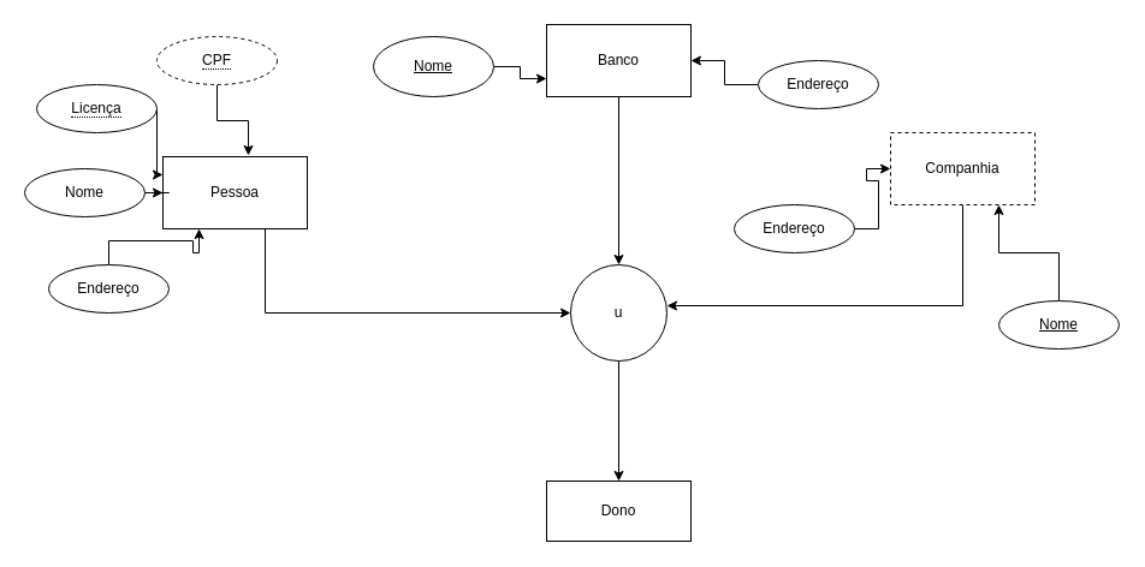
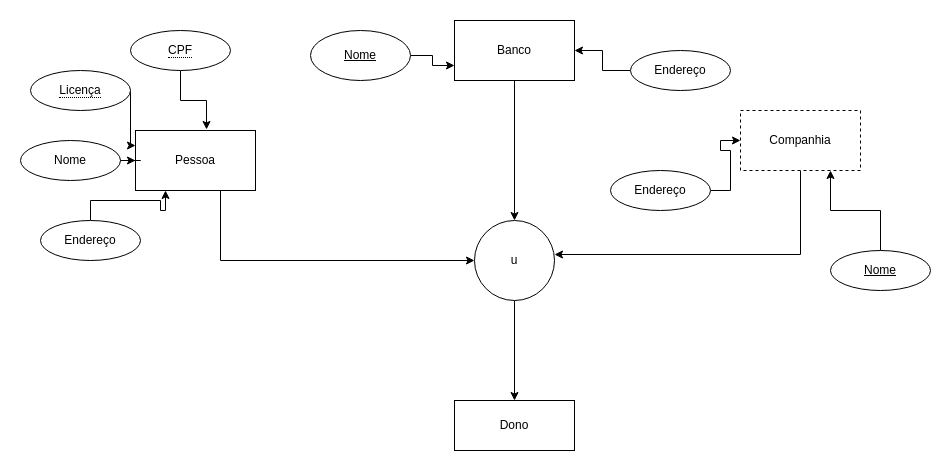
- <mxCell id="14" value="&lt;span style=&quot;border-bottom: 1px dotted&quot;&gt;CPF&lt;/span&gt;" style="ellipse;whiteSpace=wrap;html=1;align=center;dashed=1;" vertex="1" parent="1"><mxGeometry x="130" y="30" width="100" height="40" as="geometry" /></mxCell>
+ <mxCell id="14" value="&lt;span style=&quot;border-bottom: 1px dotted&quot;&gt;CPF&lt;/span&gt;" style="ellipse;whiteSpace=wrap;html=1;align=center;" vertex="1" parent="1"><mxGeometry x="130" y="30" width="100" height="40" as="geometry" /></mxCell>
